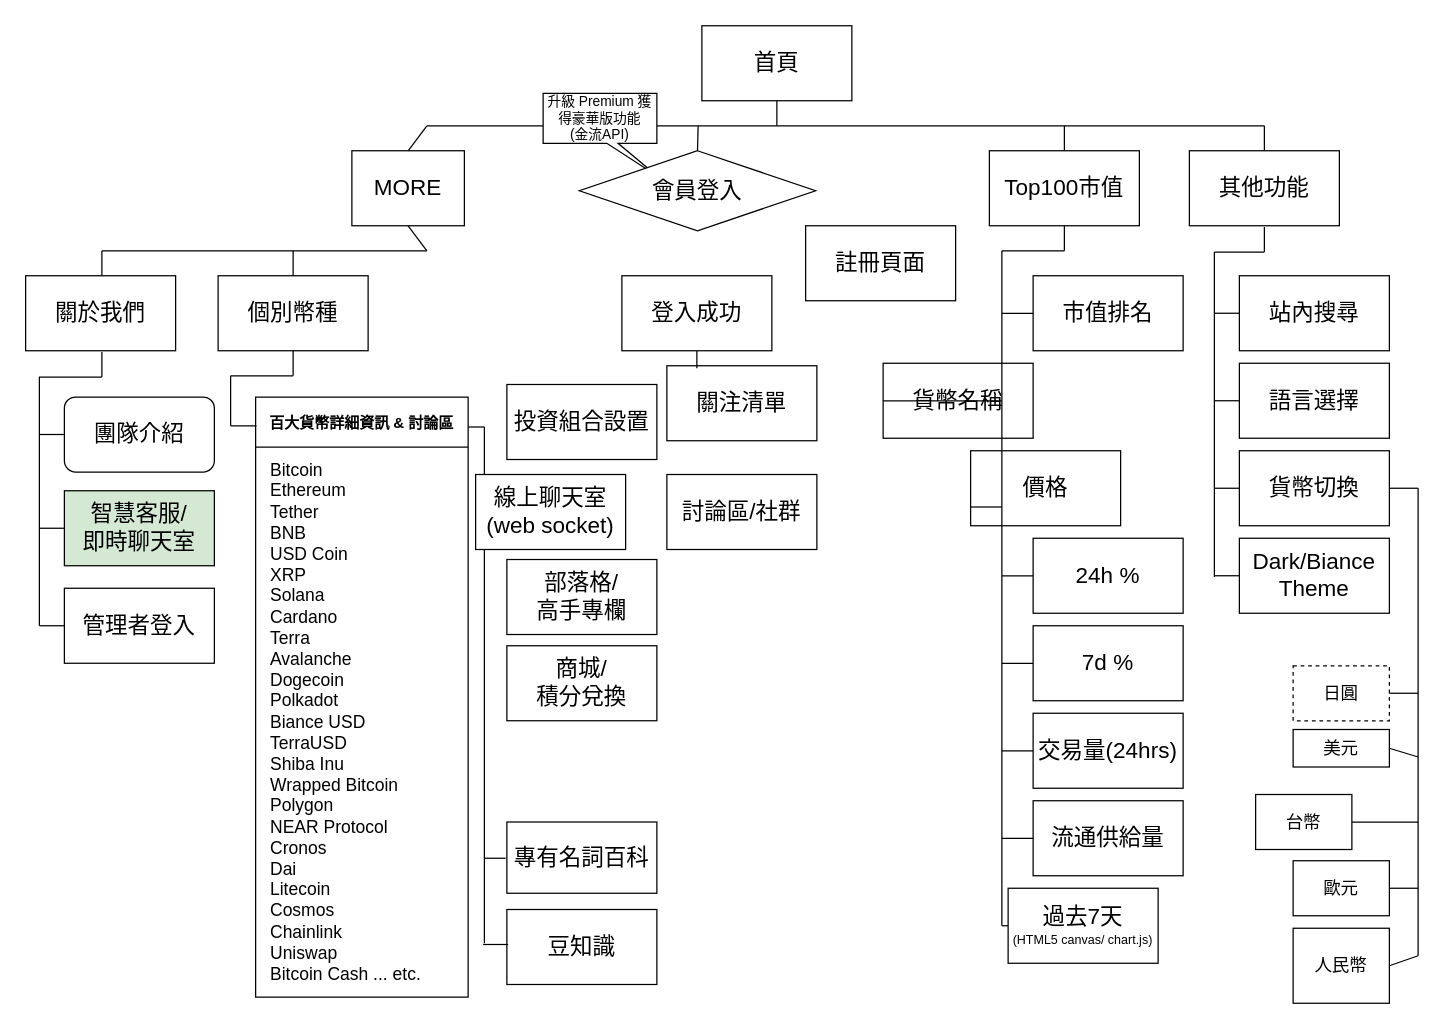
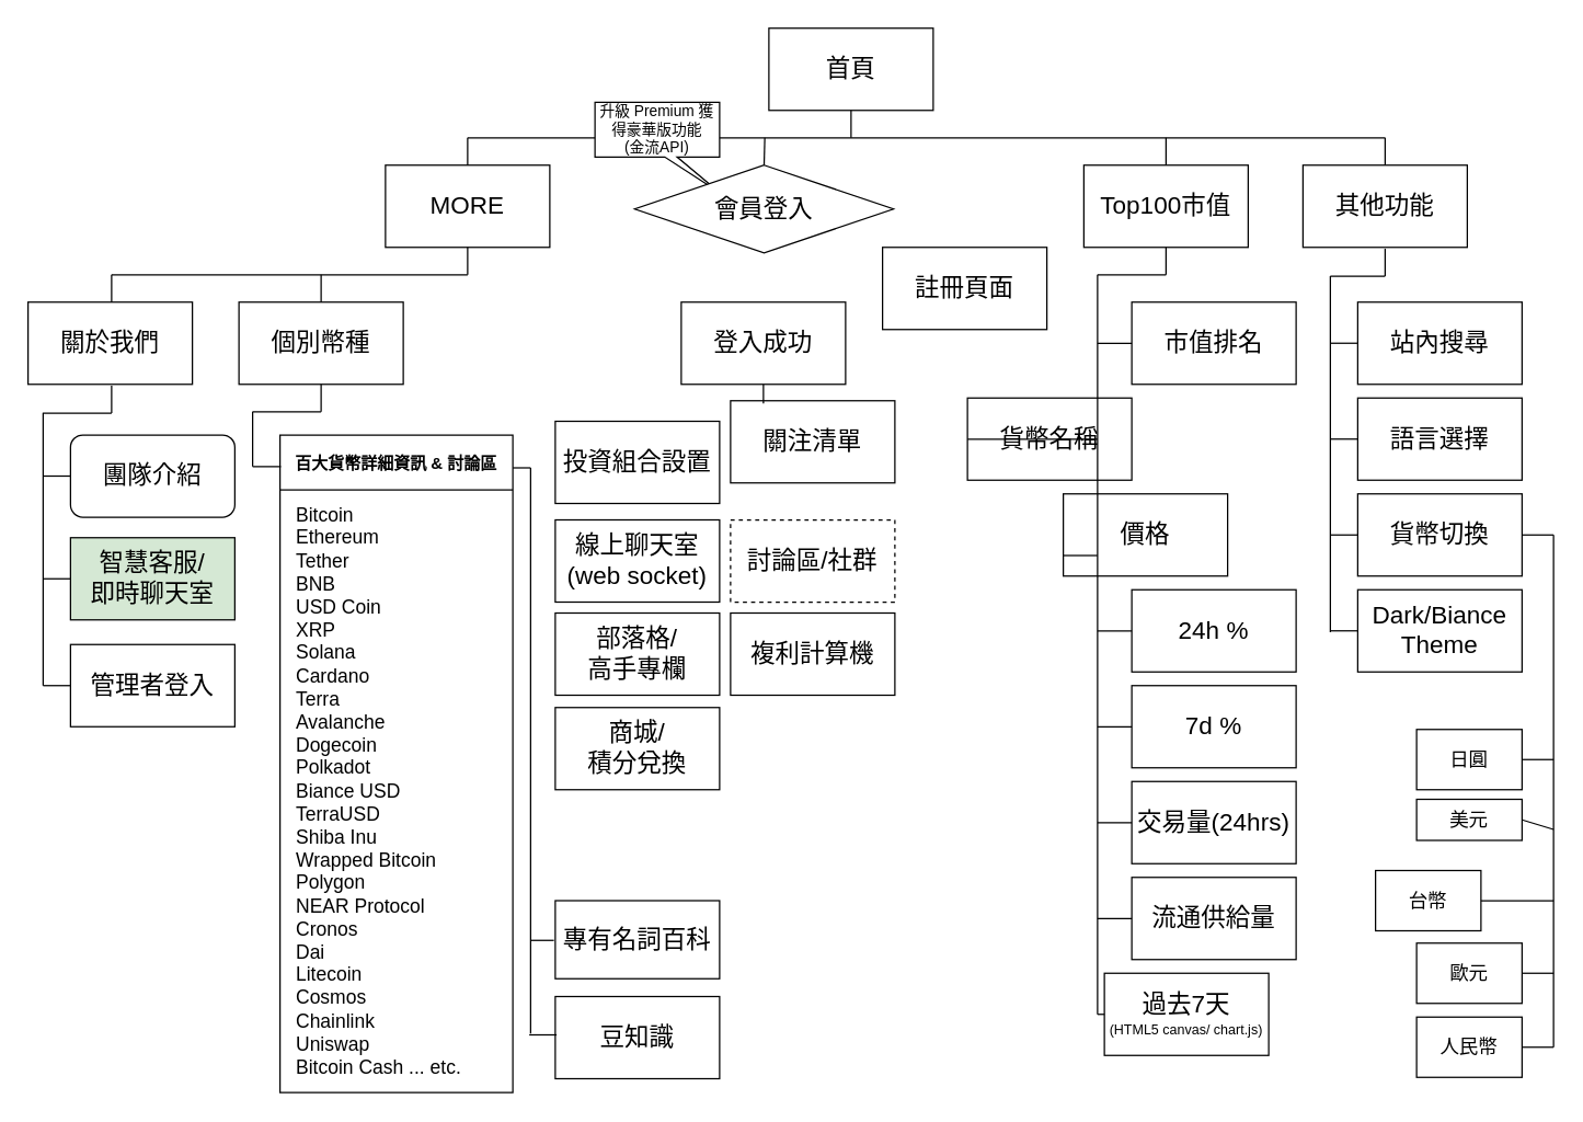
- <mxCell id="6" value="&lt;font style=&quot;font-size: 18px&quot;&gt;MORE&lt;br&gt;&lt;/font&gt;" style="rounded=0;whiteSpace=wrap;html=1;" parent="1" vertex="1"><mxGeometry x="281" y="120" width="90" height="60" as="geometry" /></mxCell>
+ <mxCell id="6" value="&lt;font style=&quot;font-size: 18px&quot;&gt;MORE&lt;br&gt;&lt;/font&gt;" style="rounded=0;whiteSpace=wrap;html=1;" parent="1" vertex="1"><mxGeometry x="281" y="120" width="120" height="60" as="geometry" /></mxCell>
- <mxCell id="88" value="&lt;font style=&quot;font-size: 18px&quot;&gt;線上聊天室&lt;br&gt;(web socket)&lt;br&gt;&lt;/font&gt;" style="rounded=0;whiteSpace=wrap;html=1;" parent="1" vertex="1"><mxGeometry x="380" y="379" width="120" height="60" as="geometry" /></mxCell>
+ <mxCell id="88" value="&lt;font style=&quot;font-size: 18px&quot;&gt;線上聊天室&lt;br&gt;(web socket)&lt;br&gt;&lt;/font&gt;" style="rounded=0;whiteSpace=wrap;html=1;" parent="1" vertex="1"><mxGeometry x="405" y="379" width="120" height="60" as="geometry" /></mxCell>
- <mxCell id="87" value="&lt;font style=&quot;font-size: 18px&quot;&gt;討論區/社群&lt;br&gt;&lt;/font&gt;" style="rounded=0;whiteSpace=wrap;html=1;" parent="1" vertex="1"><mxGeometry x="533" y="379" width="120" height="60" as="geometry" /></mxCell>
+ <mxCell id="87" value="&lt;font style=&quot;font-size: 18px&quot;&gt;討論區/社群&lt;br&gt;&lt;/font&gt;" style="rounded=0;whiteSpace=wrap;html=1;dashed=1;" parent="1" vertex="1"><mxGeometry x="533" y="379" width="120" height="60" as="geometry" /></mxCell>
+ <mxCell id="82" value="&lt;font style=&quot;font-size: 18px&quot;&gt;複利計算機&lt;br&gt;&lt;/font&gt;" style="rounded=0;whiteSpace=wrap;html=1;" parent="1" vertex="1"><mxGeometry x="533" y="447" width="120" height="60" as="geometry" /></mxCell>
- <mxCell id="70" value="&lt;font style=&quot;font-size: 14px&quot;&gt;日圓&lt;/font&gt;" style="rounded=0;whiteSpace=wrap;html=1;dashed=1;" parent="1" vertex="1"><mxGeometry x="1034" y="532" width="77" height="44" as="geometry" /></mxCell>
+ <mxCell id="70" value="&lt;font style=&quot;font-size: 14px&quot;&gt;日圓&lt;/font&gt;" style="rounded=0;whiteSpace=wrap;html=1;" parent="1" vertex="1"><mxGeometry x="1034" y="532" width="77" height="44" as="geometry" /></mxCell>
- <mxCell id="74" value="&lt;font style=&quot;font-size: 14px&quot;&gt;人民幣&lt;/font&gt;" style="rounded=0;whiteSpace=wrap;html=1;" parent="1" vertex="1"><mxGeometry x="1034" y="742" width="77" height="60" as="geometry" /></mxCell>
+ <mxCell id="74" value="&lt;font style=&quot;font-size: 14px&quot;&gt;人民幣&lt;/font&gt;" style="rounded=0;whiteSpace=wrap;html=1;" parent="1" vertex="1"><mxGeometry x="1034" y="742" width="77" height="44" as="geometry" /></mxCell>
